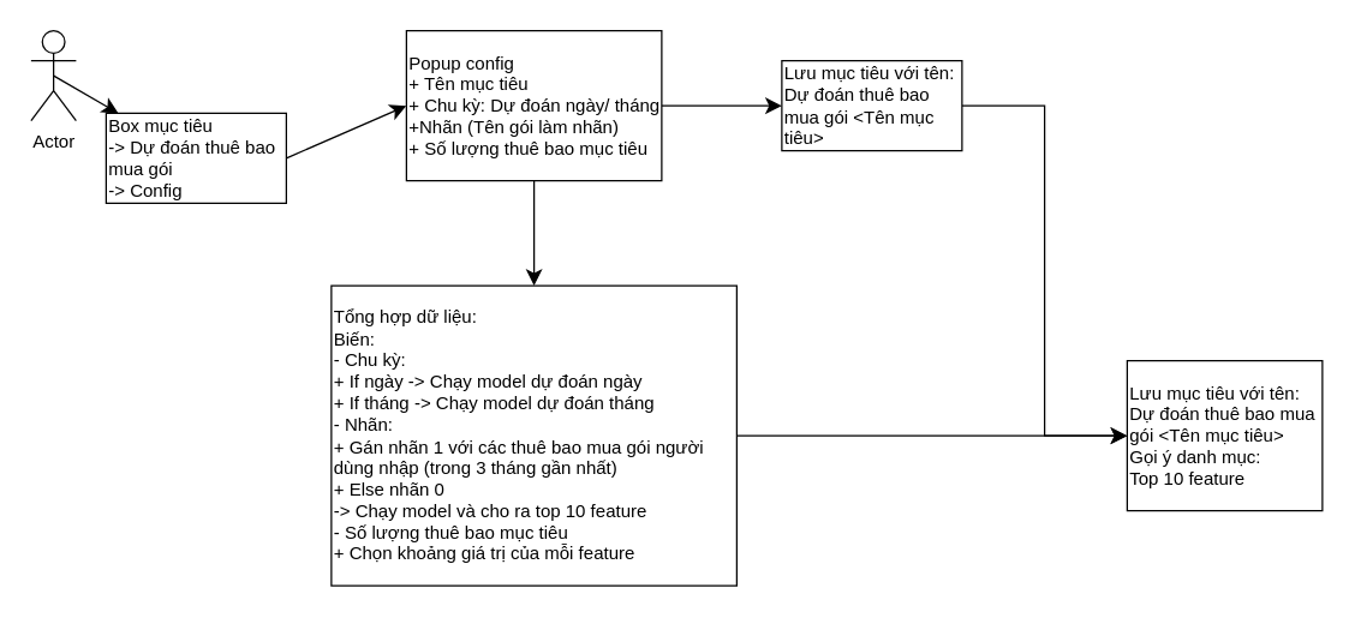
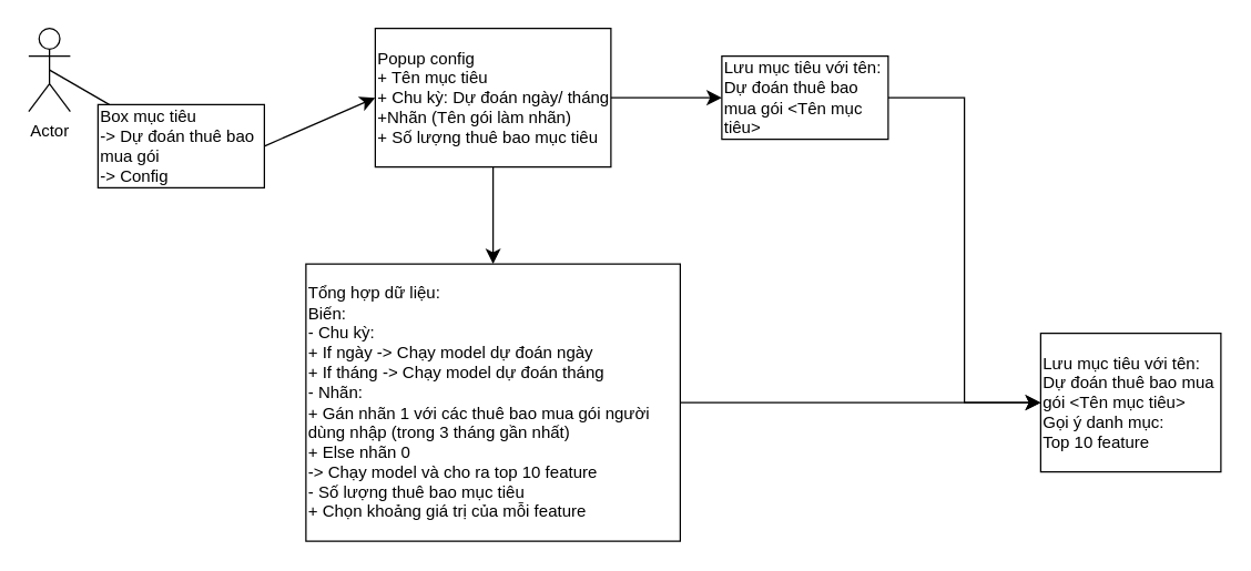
- <mxCell id="2" style="edgeStyle=none;curved=1;rounded=0;orthogonalLoop=1;jettySize=auto;html=1;exitX=0.5;exitY=0.5;exitDx=0;exitDy=0;exitPerimeter=0;fontSize=12;startSize=8;endSize=8;" edge="1" parent="1" source="3" target="5"><mxGeometry relative="1" as="geometry" /></mxCell>
+ <mxCell id="2" style="edgeStyle=none;curved=1;rounded=0;orthogonalLoop=1;jettySize=auto;html=1;exitX=0.5;exitY=0.5;exitDx=0;exitDy=0;exitPerimeter=0;fontSize=12;startSize=8;endSize=8;endArrow=none;" edge="1" parent="1" source="3" target="5"><mxGeometry relative="1" as="geometry" /></mxCell>
